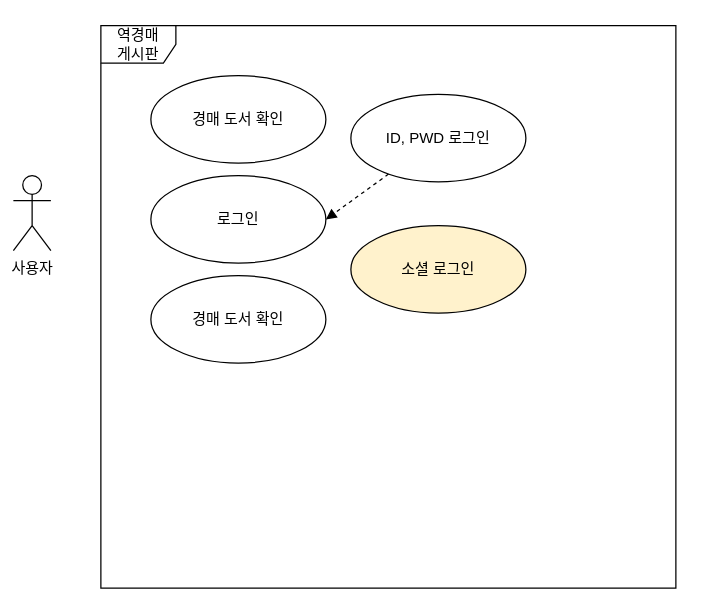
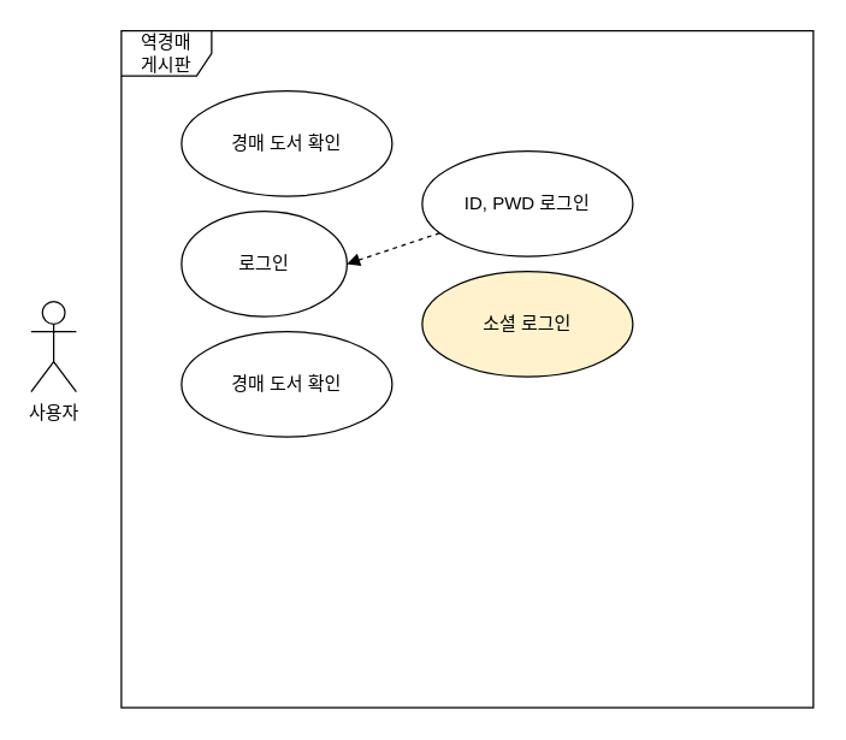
- <mxCell id="9" value="ID, PWD 로그인" style="ellipse;whiteSpace=wrap;html=1;" vertex="1" parent="1"><mxGeometry x="280" y="75" width="140" height="70" as="geometry" /></mxCell>
+ <mxCell id="9" value="ID, PWD 로그인" style="ellipse;whiteSpace=wrap;html=1;" vertex="1" parent="1"><mxGeometry x="280" y="100" width="140" height="70" as="geometry" /></mxCell>
- <mxCell id="2" value="사용자" style="shape=umlActor;verticalLabelPosition=bottom;verticalAlign=top;html=1;" vertex="1" parent="1"><mxGeometry x="10" y="140" width="30" height="60" as="geometry" /></mxCell>
+ <mxCell id="2" value="사용자" style="shape=umlActor;verticalLabelPosition=bottom;verticalAlign=top;html=1;" vertex="1" parent="1"><mxGeometry x="20" y="200" width="30" height="60" as="geometry" /></mxCell>
- <mxCell id="5" value="로그인" style="ellipse;whiteSpace=wrap;html=1;" vertex="1" parent="1"><mxGeometry x="120" y="140" width="140" height="70" as="geometry" /></mxCell>
+ <mxCell id="5" value="로그인" style="ellipse;whiteSpace=wrap;html=1;" vertex="1" parent="1"><mxGeometry x="120" y="140" width="110" height="70" as="geometry" /></mxCell>
